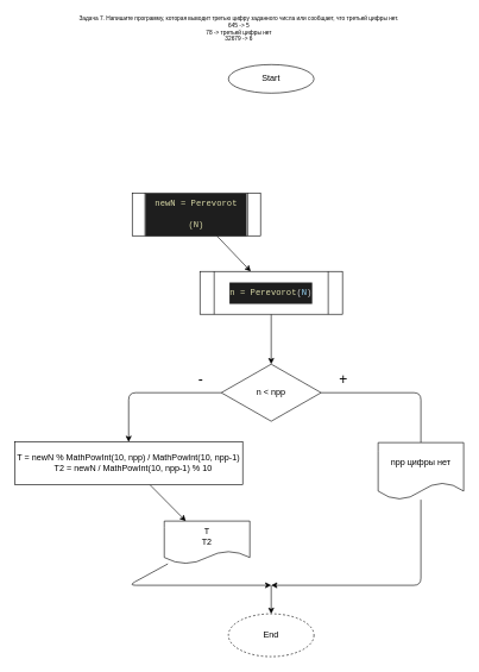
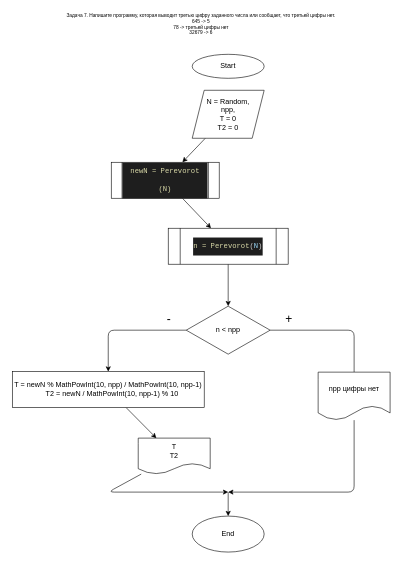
+ <mxCell id="4" value="N = Random,&lt;br&gt;npp,&lt;br&gt;T = 0&lt;br&gt;T2 = 0" style="shape=parallelogram;perimeter=parallelogramPerimeter;whiteSpace=wrap;html=1;fixedSize=1;" vertex="1" parent="1"><mxGeometry x="320" y="150" width="120" height="80" as="geometry" /></mxCell>
+ <mxCell id="3" value="" style="edgeStyle=none;html=1;" edge="1" parent="1" source="4" target="6"><mxGeometry relative="1" as="geometry" /></mxCell>
- <mxCell id="20" value="End" style="ellipse;whiteSpace=wrap;html=1;dashed=1;" vertex="1" parent="1"><mxGeometry x="320" y="860" width="120" height="60" as="geometry" /></mxCell>
+ <mxCell id="20" value="End" style="ellipse;whiteSpace=wrap;html=1;" vertex="1" parent="1"><mxGeometry x="320" y="860" width="120" height="60" as="geometry" /></mxCell>
